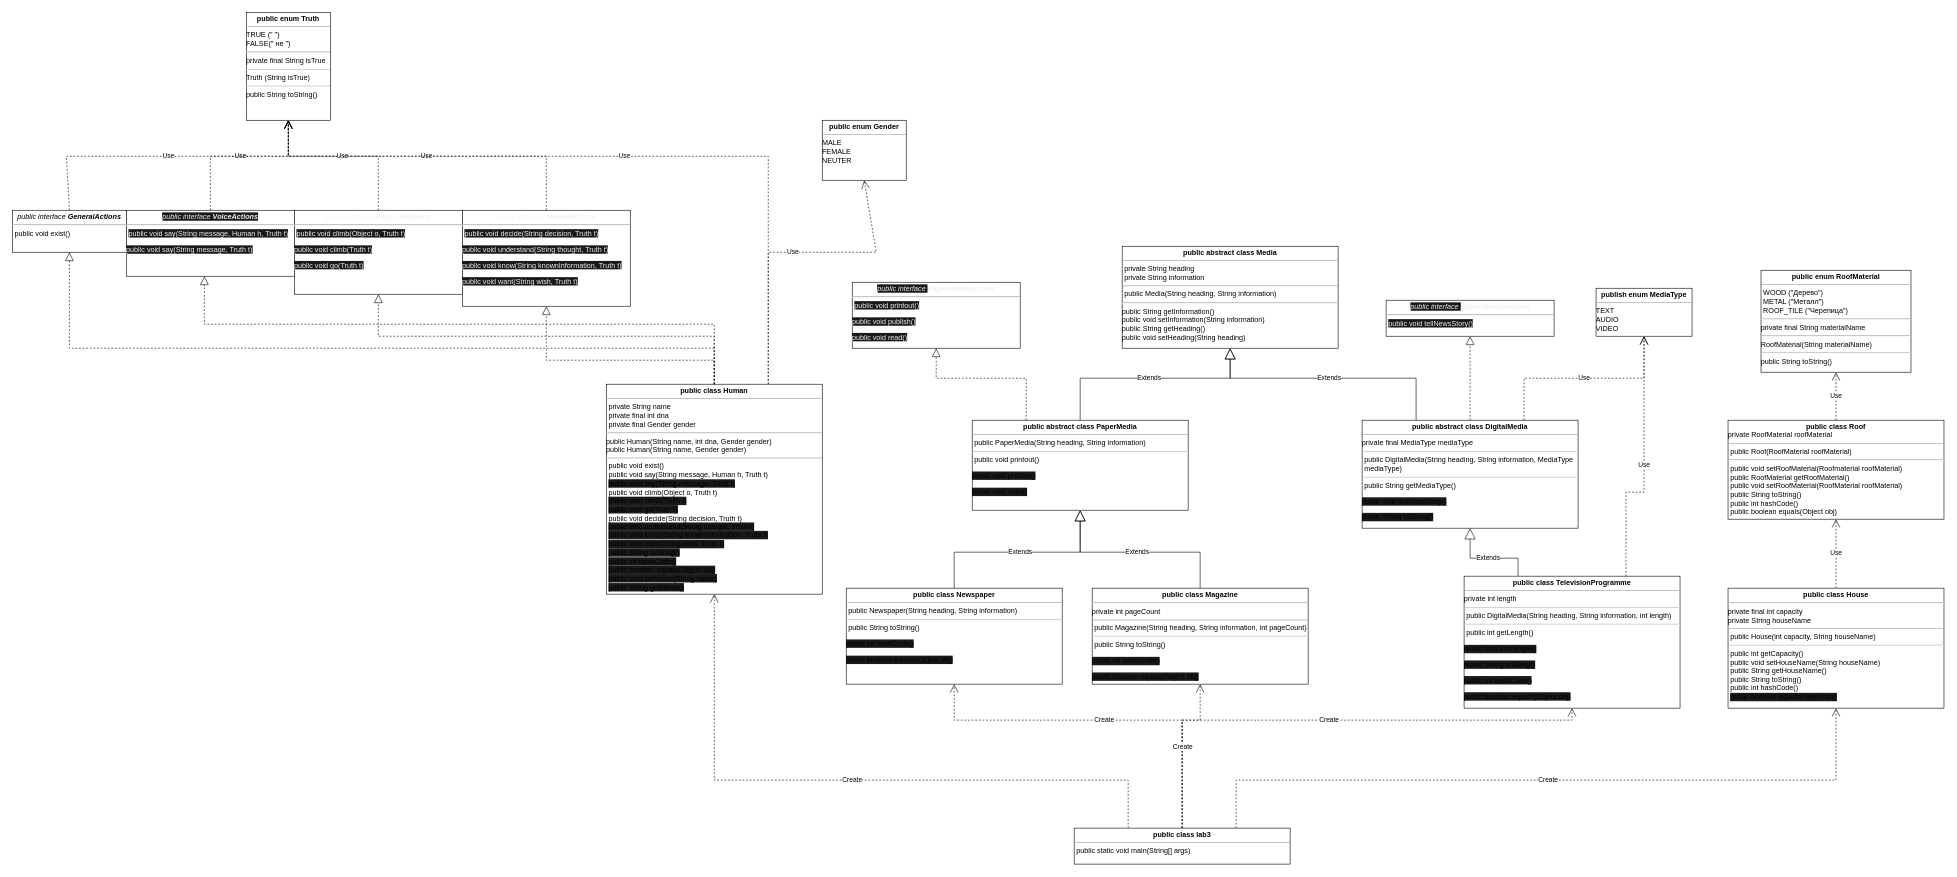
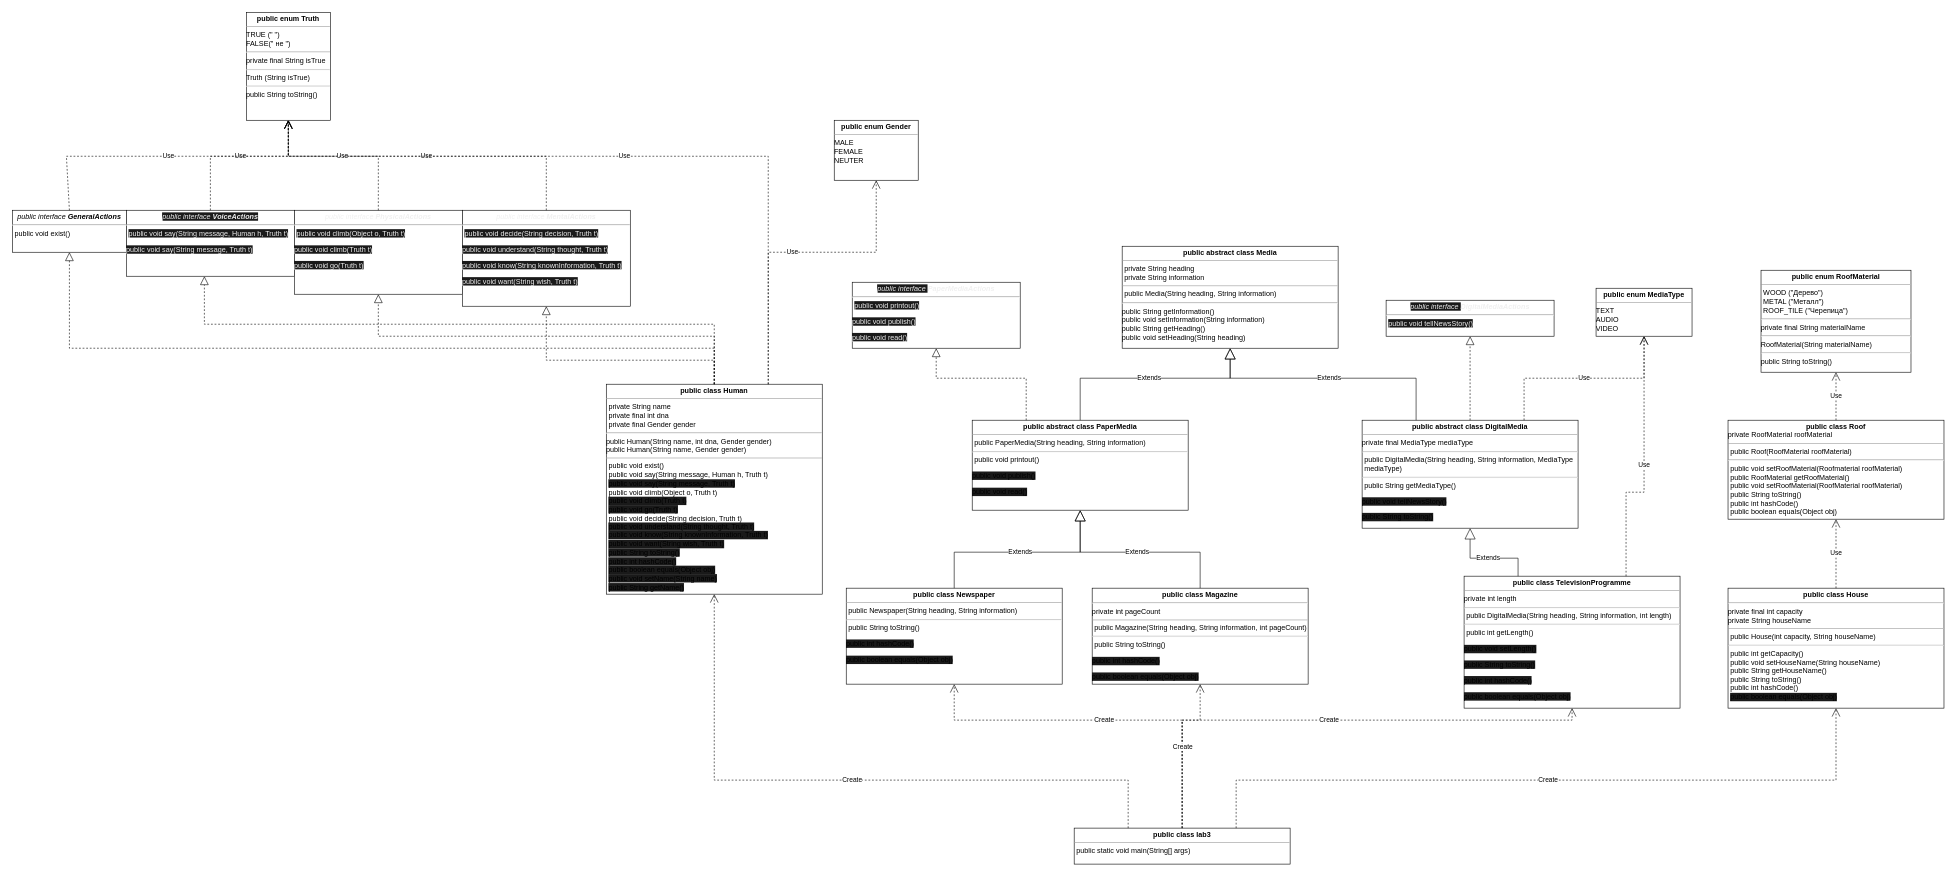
- <mxCell id="17" value="&lt;p style=&quot;margin:0px;margin-top:4px;text-align:center;&quot;&gt;&lt;b style=&quot;background-color: initial;&quot;&gt;public enum Gender&lt;/b&gt;&lt;/p&gt;&lt;hr size=&quot;1&quot;&gt;&lt;div style=&quot;height:2px;&quot;&gt;MALE&lt;br&gt;FEMALE&lt;br&gt;NEUTER&lt;br&gt;&lt;/div&gt;" style="verticalAlign=top;align=left;overflow=fill;fontSize=12;fontFamily=Helvetica;html=1;whiteSpace=wrap;" parent="1" vertex="1"><mxGeometry x="1370" y="200" width="140" height="100" as="geometry" /></mxCell>
+ <mxCell id="17" value="&lt;p style=&quot;margin:0px;margin-top:4px;text-align:center;&quot;&gt;&lt;b style=&quot;background-color: initial;&quot;&gt;public enum Gender&lt;/b&gt;&lt;/p&gt;&lt;hr size=&quot;1&quot;&gt;&lt;div style=&quot;height:2px;&quot;&gt;MALE&lt;br&gt;FEMALE&lt;br&gt;NEUTER&lt;br&gt;&lt;/div&gt;" style="verticalAlign=top;align=left;overflow=fill;fontSize=12;fontFamily=Helvetica;html=1;whiteSpace=wrap;" parent="1" vertex="1"><mxGeometry x="1390" y="200" width="140" height="100" as="geometry" /></mxCell>
- <mxCell id="21" value="&lt;p style=&quot;margin:0px;margin-top:4px;text-align:center;&quot;&gt;&lt;b style=&quot;background-color: initial;&quot;&gt;publish enum MediaType&lt;/b&gt;&lt;/p&gt;&lt;hr size=&quot;1&quot;&gt;&lt;div style=&quot;height:2px;&quot;&gt;TEXT&lt;br&gt;AUDIO&lt;br&gt;VIDEO&lt;/div&gt;" style="verticalAlign=top;align=left;overflow=fill;fontSize=12;fontFamily=Helvetica;html=1;whiteSpace=wrap;" parent="1" vertex="1"><mxGeometry x="2660" y="480" width="160" height="80" as="geometry" /></mxCell>
+ <mxCell id="21" value="&lt;p style=&quot;margin:0px;margin-top:4px;text-align:center;&quot;&gt;&lt;b style=&quot;background-color: initial;&quot;&gt;public enum MediaType&lt;/b&gt;&lt;/p&gt;&lt;hr size=&quot;1&quot;&gt;&lt;div style=&quot;height:2px;&quot;&gt;TEXT&lt;br&gt;AUDIO&lt;br&gt;VIDEO&lt;/div&gt;" style="verticalAlign=top;align=left;overflow=fill;fontSize=12;fontFamily=Helvetica;html=1;whiteSpace=wrap;" parent="1" vertex="1"><mxGeometry x="2660" y="480" width="160" height="80" as="geometry" /></mxCell>
